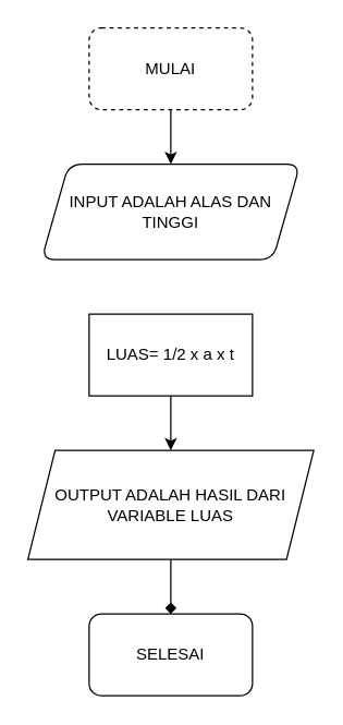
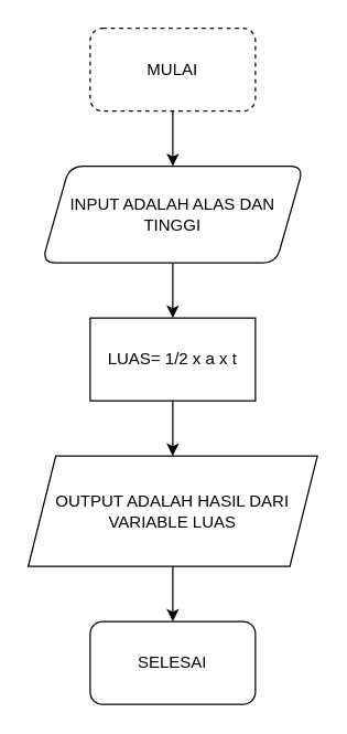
+ <mxCell id="4" value="" style="edgeStyle=orthogonalEdgeStyle;rounded=0;orthogonalLoop=1;jettySize=auto;html=1;" edge="1" parent="1" source="5" target="7"><mxGeometry relative="1" as="geometry" /></mxCell>
- <mxCell id="8" value="" style="edgeStyle=orthogonalEdgeStyle;rounded=0;orthogonalLoop=1;jettySize=auto;html=1;endArrow=diamond;" edge="1" parent="1" source="9" target="10"><mxGeometry relative="1" as="geometry" /></mxCell>
+ <mxCell id="8" value="" style="edgeStyle=orthogonalEdgeStyle;rounded=0;orthogonalLoop=1;jettySize=auto;html=1;" edge="1" parent="1" source="9" target="10"><mxGeometry relative="1" as="geometry" /></mxCell>
